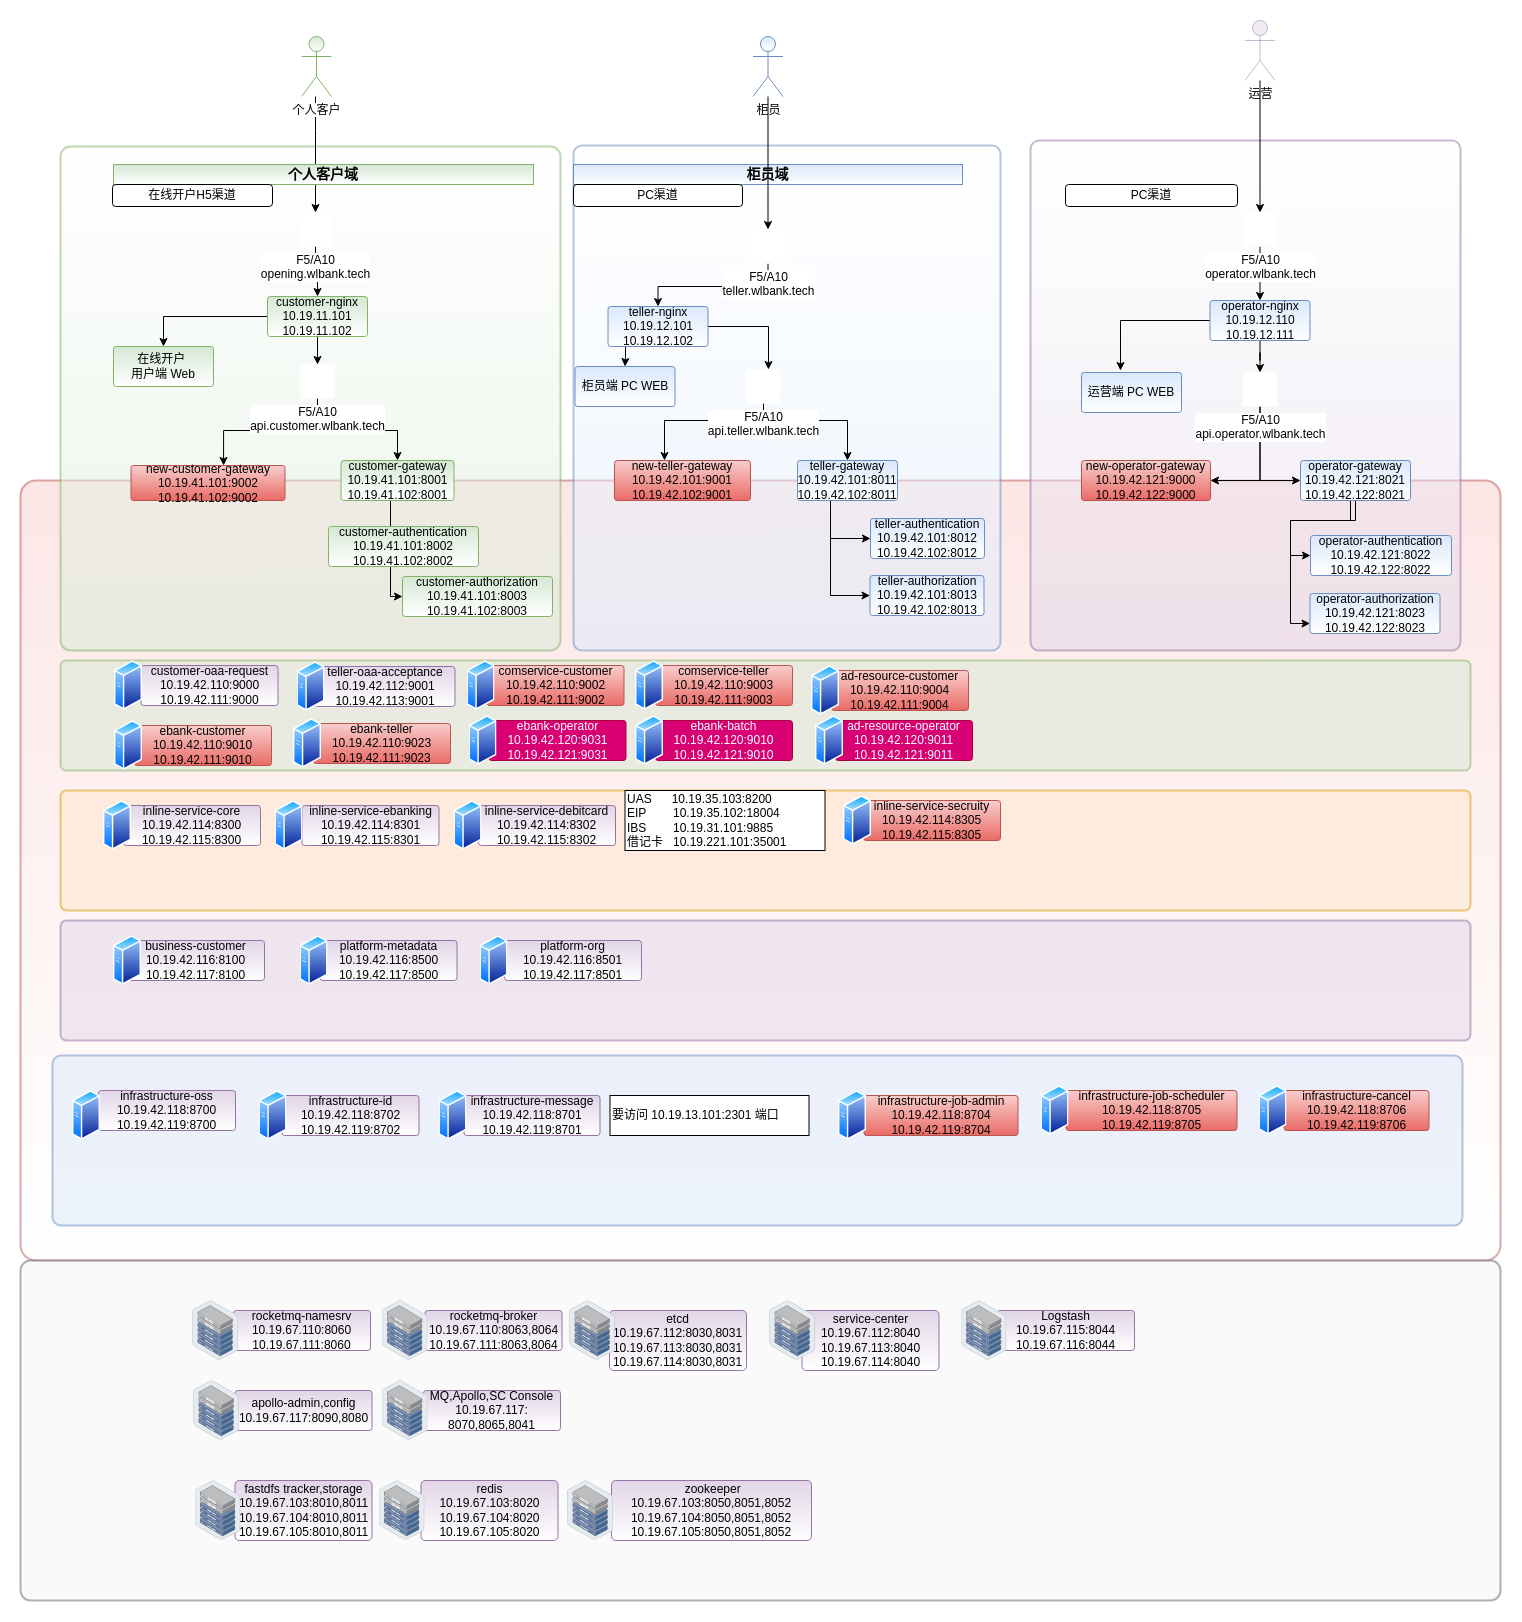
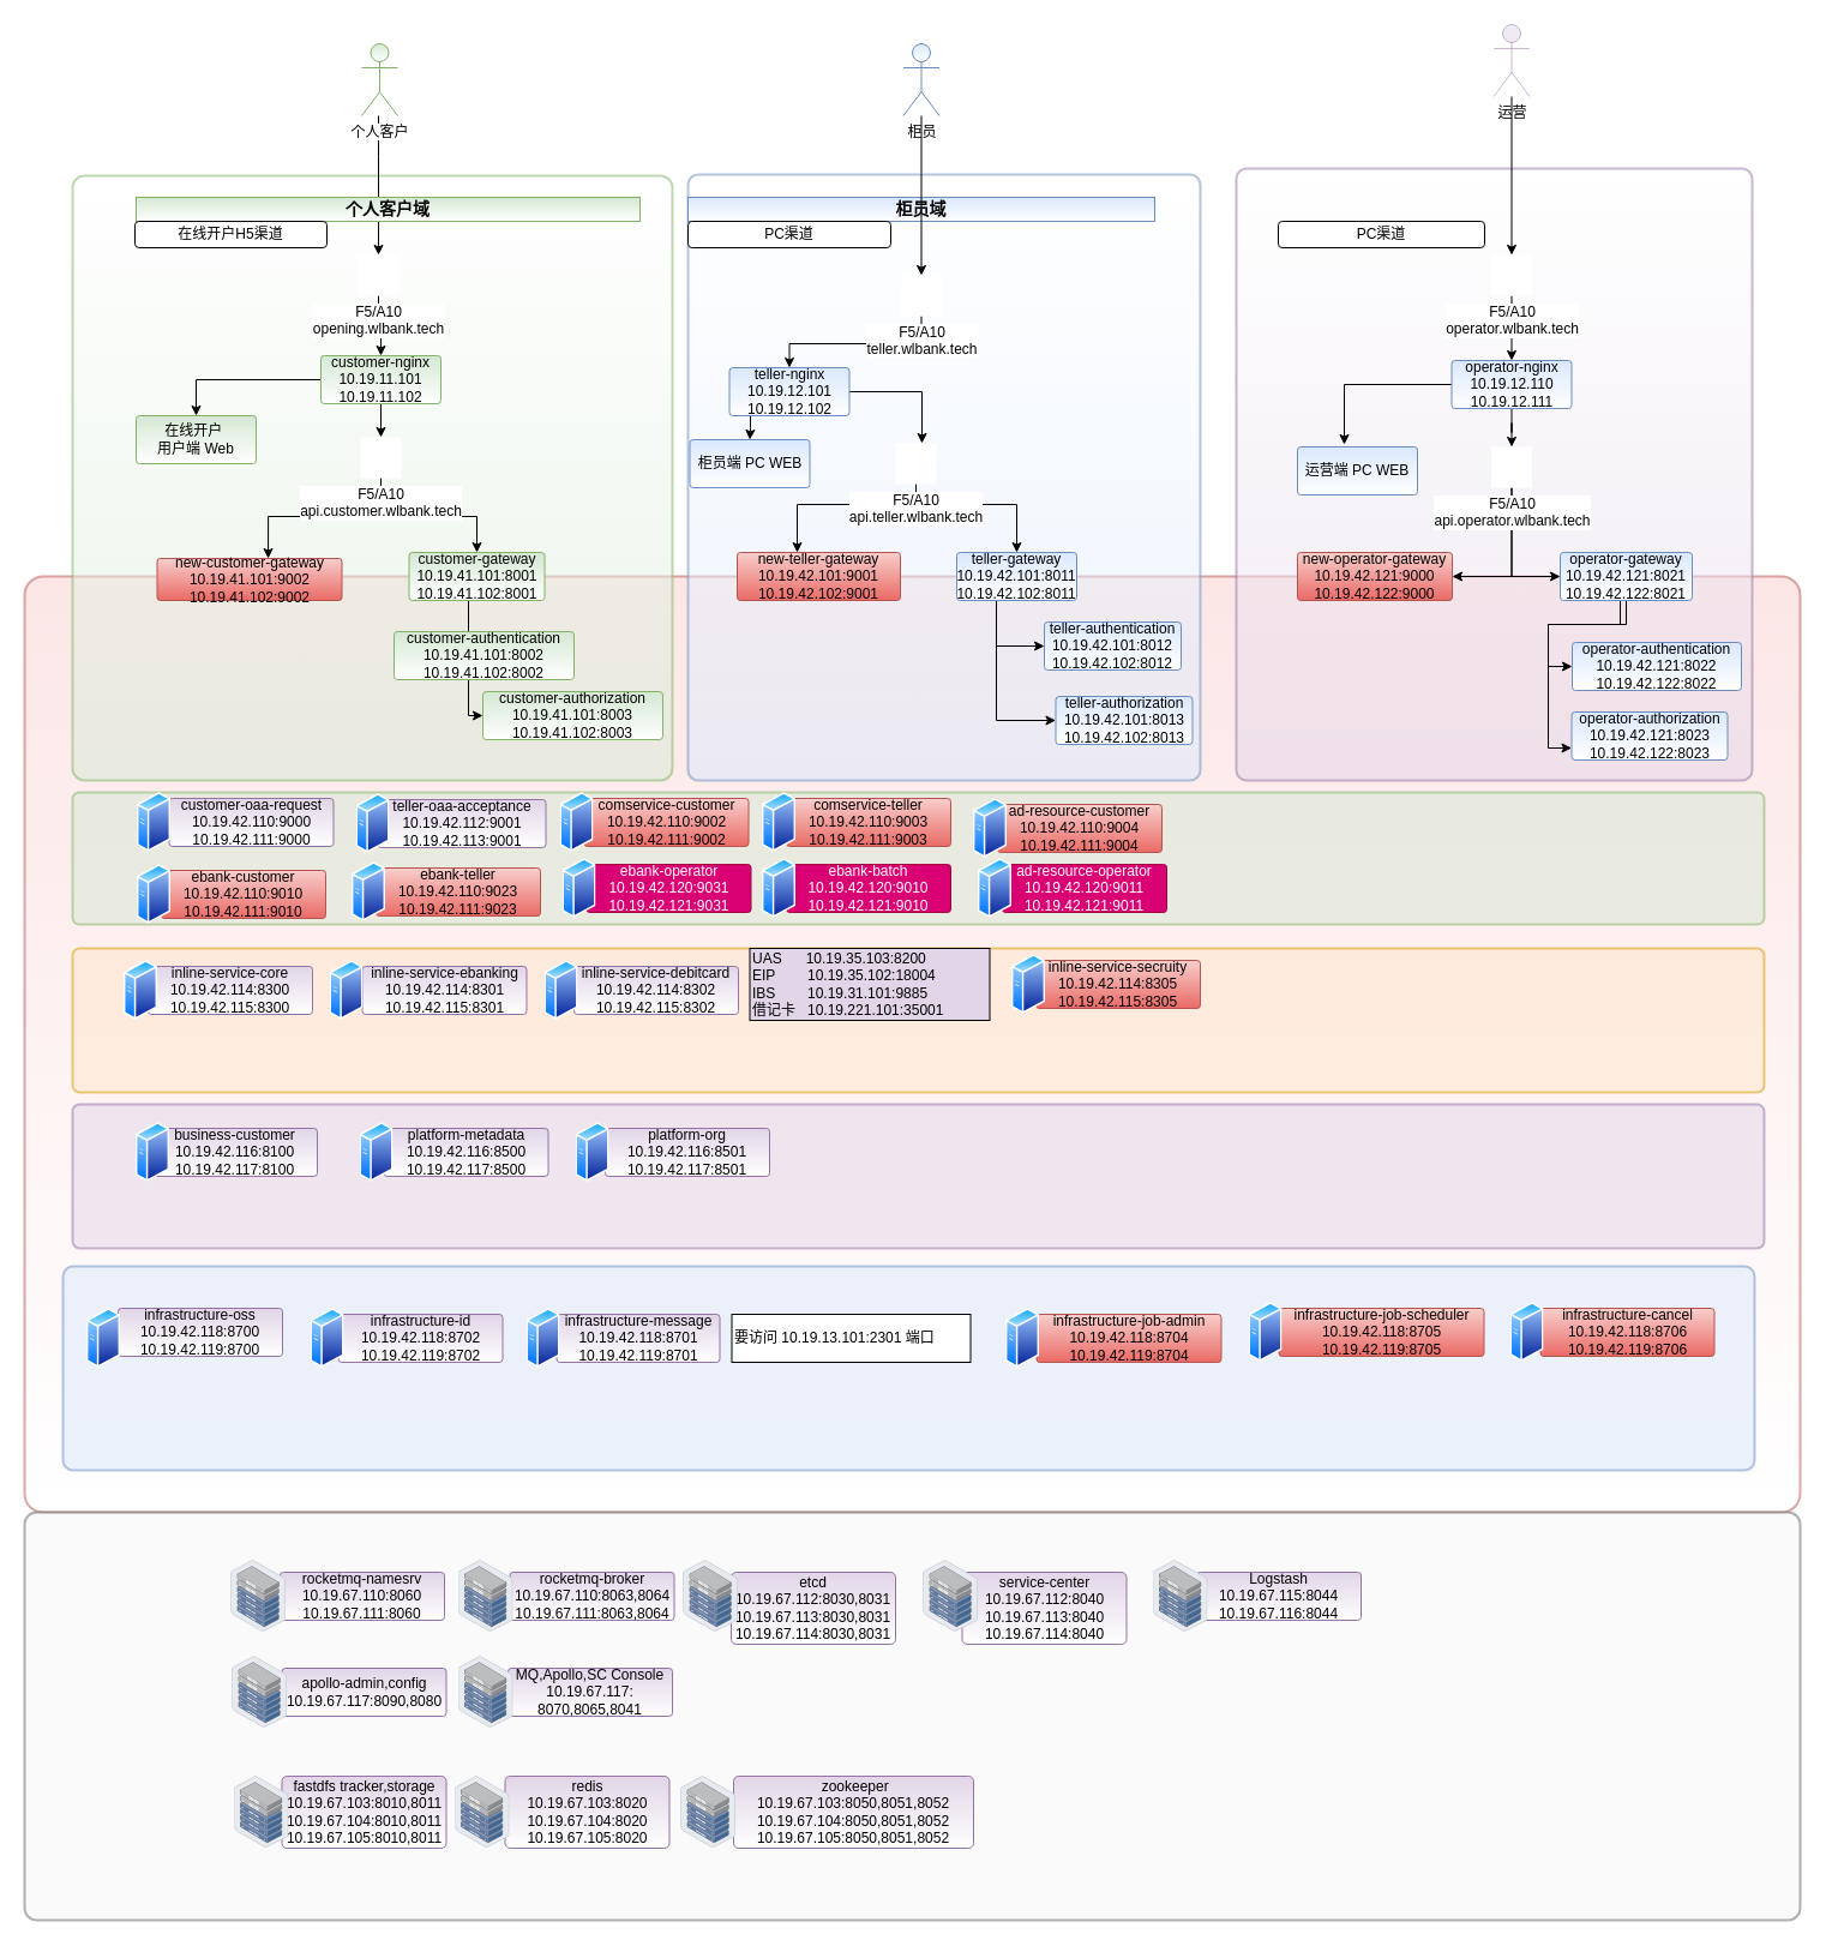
- <mxCell id="42" value="teller-authorization&lt;br&gt;10.19.42.101:8013&lt;br&gt;10.19.42.102:8013&lt;br&gt;" style="rounded=1;whiteSpace=wrap;html=1;arcSize=7;fillColor=#dae8fc;strokeColor=#6c8ebf;gradientColor=#ffffff;" parent="1" vertex="1"><mxGeometry x="869.5" y="575" width="114" height="40" as="geometry" /></mxCell>
+ <mxCell id="42" value="teller-authorization&lt;br&gt;10.19.42.101:8013&lt;br&gt;10.19.42.102:8013&lt;br&gt;" style="rounded=1;whiteSpace=wrap;html=1;arcSize=7;fillColor=#dae8fc;strokeColor=#6c8ebf;gradientColor=#ffffff;" parent="1" vertex="1"><mxGeometry x="879.5" y="580" width="114" height="40" as="geometry" /></mxCell>
- <mxCell id="106" value="&lt;div style=&quot;text-align: left&quot;&gt;&lt;span&gt;UAS&amp;nbsp; &amp;nbsp; &amp;nbsp; 10.19.35.103:8200&amp;nbsp; &amp;nbsp; &amp;nbsp;&amp;nbsp;&lt;/span&gt;&lt;/div&gt;EIP&amp;nbsp; &amp;nbsp; &amp;nbsp; &amp;nbsp; 10.19.35.102:18004&amp;nbsp; &amp;nbsp; &amp;nbsp;&lt;br&gt;IBS&amp;nbsp; &amp;nbsp; &amp;nbsp; &amp;nbsp; 10.19.31.101:9885&amp;nbsp; &amp;nbsp; &lt;br&gt;&lt;div style=&quot;text-align: left&quot;&gt;&lt;span&gt;借记卡&amp;nbsp; &amp;nbsp;10.19.221.101:35001&lt;/span&gt;&lt;/div&gt;" style="rounded=0;whiteSpace=wrap;html=1;align=left;" parent="1" vertex="1"><mxGeometry x="624.5" y="790" width="200" height="60" as="geometry" /></mxCell>
+ <mxCell id="106" value="&lt;div style=&quot;text-align: left&quot;&gt;&lt;span&gt;UAS&amp;nbsp; &amp;nbsp; &amp;nbsp; 10.19.35.103:8200&amp;nbsp; &amp;nbsp; &amp;nbsp;&amp;nbsp;&lt;/span&gt;&lt;/div&gt;EIP&amp;nbsp; &amp;nbsp; &amp;nbsp; &amp;nbsp; 10.19.35.102:18004&amp;nbsp; &amp;nbsp; &amp;nbsp;&lt;br&gt;IBS&amp;nbsp; &amp;nbsp; &amp;nbsp; &amp;nbsp; 10.19.31.101:9885&amp;nbsp; &amp;nbsp; &lt;br&gt;&lt;div style=&quot;text-align: left&quot;&gt;&lt;span&gt;借记卡&amp;nbsp; &amp;nbsp;10.19.221.101:35001&lt;/span&gt;&lt;/div&gt;" style="rounded=0;whiteSpace=wrap;html=1;align=left;fillColor=#e1d5e7;" parent="1" vertex="1"><mxGeometry x="624.5" y="790" width="200" height="60" as="geometry" /></mxCell>
